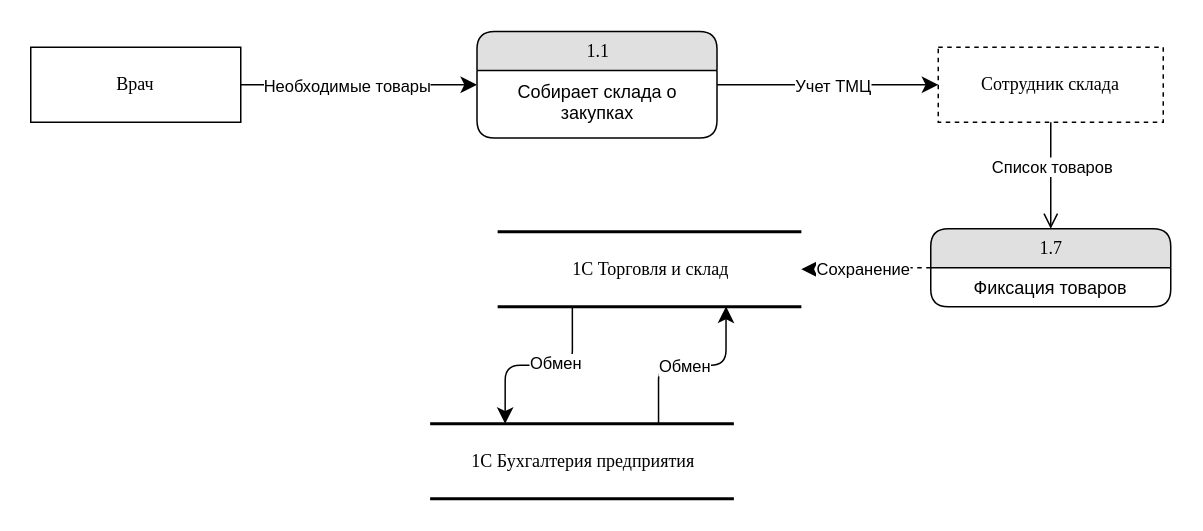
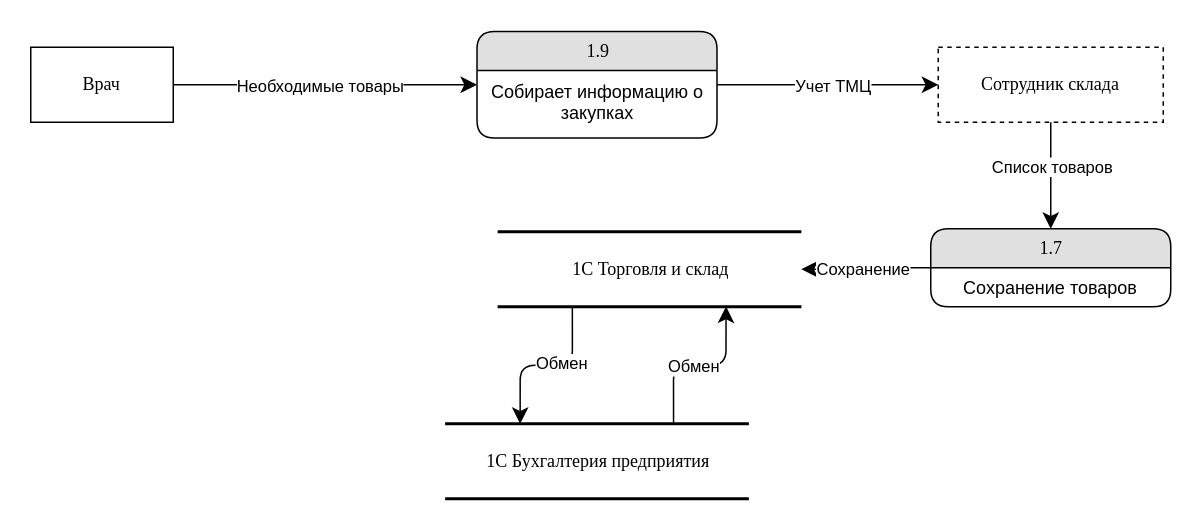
- <mxCell id="9" value="1.1" style="swimlane;html=1;fontStyle=0;childLayout=stackLayout;horizontal=1;startSize=26;fillColor=#e0e0e0;horizontalStack=0;resizeParent=1;resizeLast=0;collapsible=1;marginBottom=0;swimlaneFillColor=#ffffff;align=center;rounded=1;shadow=0;comic=0;labelBackgroundColor=none;strokeWidth=1;fontFamily=Verdana;fontSize=12" parent="1" vertex="1"><mxGeometry x="317.5" y="20.5" width="160" height="71" as="geometry"><mxRectangle x="430" y="54" width="60" height="30" as="alternateBounds" /></mxGeometry></mxCell>
+ <mxCell id="9" value="1.9" style="swimlane;html=1;fontStyle=0;childLayout=stackLayout;horizontal=1;startSize=26;fillColor=#e0e0e0;horizontalStack=0;resizeParent=1;resizeLast=0;collapsible=1;marginBottom=0;swimlaneFillColor=#ffffff;align=center;rounded=1;shadow=0;comic=0;labelBackgroundColor=none;strokeWidth=1;fontFamily=Verdana;fontSize=12" parent="1" vertex="1"><mxGeometry x="317.5" y="20.5" width="160" height="71" as="geometry"><mxRectangle x="430" y="54" width="60" height="30" as="alternateBounds" /></mxGeometry></mxCell>
- <mxCell id="6" value="Врач" style="whiteSpace=wrap;html=1;rounded=0;shadow=0;comic=0;labelBackgroundColor=none;strokeWidth=1;fontFamily=Verdana;fontSize=12;align=center;" parent="1" vertex="1"><mxGeometry x="20" y="31" width="140" height="50" as="geometry" /></mxCell>
+ <mxCell id="6" value="Врач" style="whiteSpace=wrap;html=1;rounded=0;shadow=0;comic=0;labelBackgroundColor=none;strokeWidth=1;fontFamily=Verdana;fontSize=12;align=center;" parent="1" vertex="1"><mxGeometry x="20" y="31" width="95" height="50" as="geometry" /></mxCell>
- <mxCell id="10" value="Собирает склада о закупках" style="text;html=1;strokeColor=none;fillColor=none;spacingLeft=4;spacingRight=4;whiteSpace=wrap;overflow=hidden;rotatable=0;points=[[0,0.5],[1,0.5]];portConstraint=eastwest;align=center;" parent="9" vertex="1"><mxGeometry y="26" width="160" height="44" as="geometry" /></mxCell>
+ <mxCell id="10" value="Собирает информацию о закупках" style="text;html=1;strokeColor=none;fillColor=none;spacingLeft=4;spacingRight=4;whiteSpace=wrap;overflow=hidden;rotatable=0;points=[[0,0.5],[1,0.5]];portConstraint=eastwest;align=center;" parent="9" vertex="1"><mxGeometry y="26" width="160" height="44" as="geometry" /></mxCell>
- <mxCell id="15" style="html=1;labelBackgroundColor=none;startFill=0;startSize=8;endFill=1;endSize=8;fontFamily=Verdana;fontSize=12;exitX=0.5;exitY=1;exitDx=0;exitDy=0;edgeStyle=orthogonalEdgeStyle;entryX=0.5;entryY=0;entryDx=0;entryDy=0;endArrow=open;" parent="1" source="3" target="11" edge="1"><mxGeometry relative="1" as="geometry"><mxPoint x="825" y="172" as="sourcePoint" /><mxPoint x="785" y="192" as="targetPoint" /></mxGeometry></mxCell>
+ <mxCell id="15" style="html=1;labelBackgroundColor=none;startFill=0;startSize=8;endFill=1;endSize=8;fontFamily=Verdana;fontSize=12;exitX=0.5;exitY=1;exitDx=0;exitDy=0;edgeStyle=orthogonalEdgeStyle;entryX=0.5;entryY=0;entryDx=0;entryDy=0;" parent="1" source="3" target="11" edge="1"><mxGeometry relative="1" as="geometry"><mxPoint x="825" y="172" as="sourcePoint" /><mxPoint x="785" y="192" as="targetPoint" /></mxGeometry></mxCell>
- <mxCell id="13" style="html=1;labelBackgroundColor=none;startFill=0;startSize=8;endFill=1;endSize=8;fontFamily=Verdana;fontSize=12;edgeStyle=orthogonalEdgeStyle;dashed=1;" parent="1" source="11" target="2" edge="1"><mxGeometry relative="1" as="geometry"><mxPoint x="545" y="151" as="sourcePoint" /><mxPoint x="457.5" y="165.5" as="targetPoint" /></mxGeometry></mxCell>
+ <mxCell id="13" style="html=1;labelBackgroundColor=none;startFill=0;startSize=8;endFill=1;endSize=8;fontFamily=Verdana;fontSize=12;edgeStyle=orthogonalEdgeStyle;" parent="1" source="11" target="2" edge="1"><mxGeometry relative="1" as="geometry"><mxPoint x="545" y="151" as="sourcePoint" /><mxPoint x="457.5" y="165.5" as="targetPoint" /></mxGeometry></mxCell>
- <mxCell id="12" value="Фиксация товаров" style="text;html=1;strokeColor=none;fillColor=none;spacingLeft=4;spacingRight=4;whiteSpace=wrap;overflow=hidden;rotatable=0;points=[[0,0.5],[1,0.5]];portConstraint=eastwest;align=center;" parent="11" vertex="1"><mxGeometry y="26" width="160" height="26" as="geometry" /></mxCell>
+ <mxCell id="12" value="Сохранение товаров" style="text;html=1;strokeColor=none;fillColor=none;spacingLeft=4;spacingRight=4;whiteSpace=wrap;overflow=hidden;rotatable=0;points=[[0,0.5],[1,0.5]];portConstraint=eastwest;align=center;" parent="11" vertex="1"><mxGeometry y="26" width="160" height="26" as="geometry" /></mxCell>
- <mxCell id="17" value="1C Бухгалтерия предприятия" style="html=1;rounded=0;shadow=0;comic=0;labelBackgroundColor=none;strokeWidth=2;fontFamily=Verdana;fontSize=12;align=center;shape=mxgraph.ios7ui.horLines;" vertex="1" parent="1"><mxGeometry x="286.25" y="282" width="202.5" height="50" as="geometry" /></mxCell>
+ <mxCell id="17" value="1C Бухгалтерия предприятия" style="html=1;rounded=0;shadow=0;comic=0;labelBackgroundColor=none;strokeWidth=2;fontFamily=Verdana;fontSize=12;align=center;shape=mxgraph.ios7ui.horLines;" vertex="1" parent="1"><mxGeometry x="296.25" y="282" width="202.5" height="50" as="geometry" /></mxCell>
